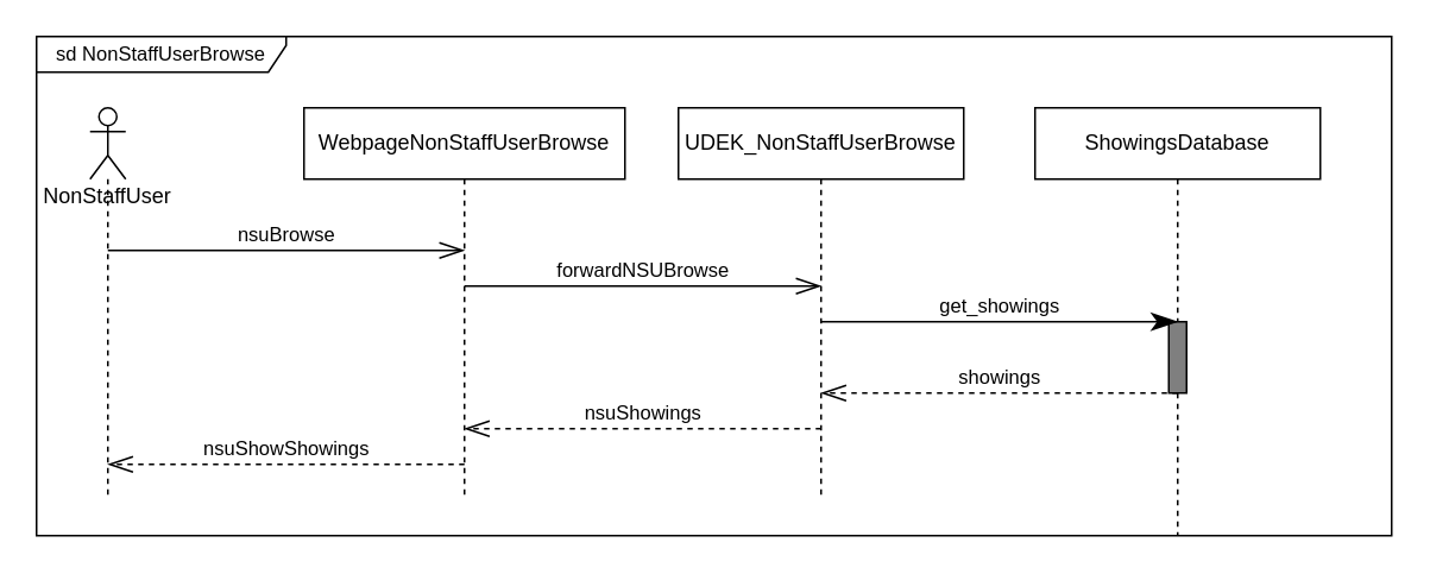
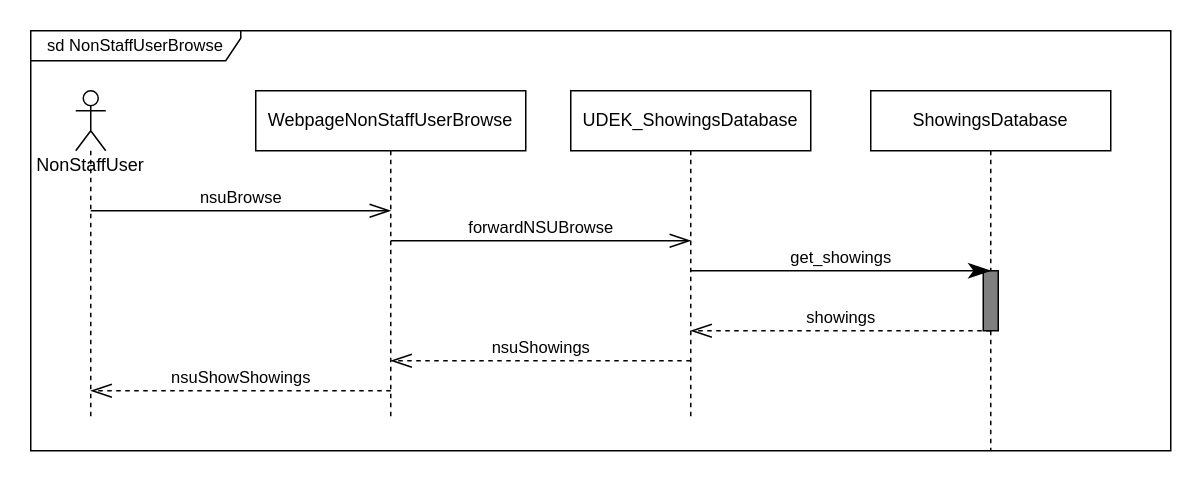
- <mxCell id="5" value="UDEK_NonStaffUserBrowse" style="shape=umlLifeline;perimeter=lifelinePerimeter;whiteSpace=wrap;html=1;container=0;collapsible=0;recursiveResize=0;outlineConnect=0;connectable=0;allowArrows=0;" parent="3" vertex="1"><mxGeometry x="380" y="60" width="160" height="220" as="geometry" /></mxCell>
+ <mxCell id="5" value="UDEK_ShowingsDatabase" style="shape=umlLifeline;perimeter=lifelinePerimeter;whiteSpace=wrap;html=1;container=0;collapsible=0;recursiveResize=0;outlineConnect=0;connectable=0;allowArrows=0;" parent="3" vertex="1"><mxGeometry x="380" y="60" width="160" height="220" as="geometry" /></mxCell>
